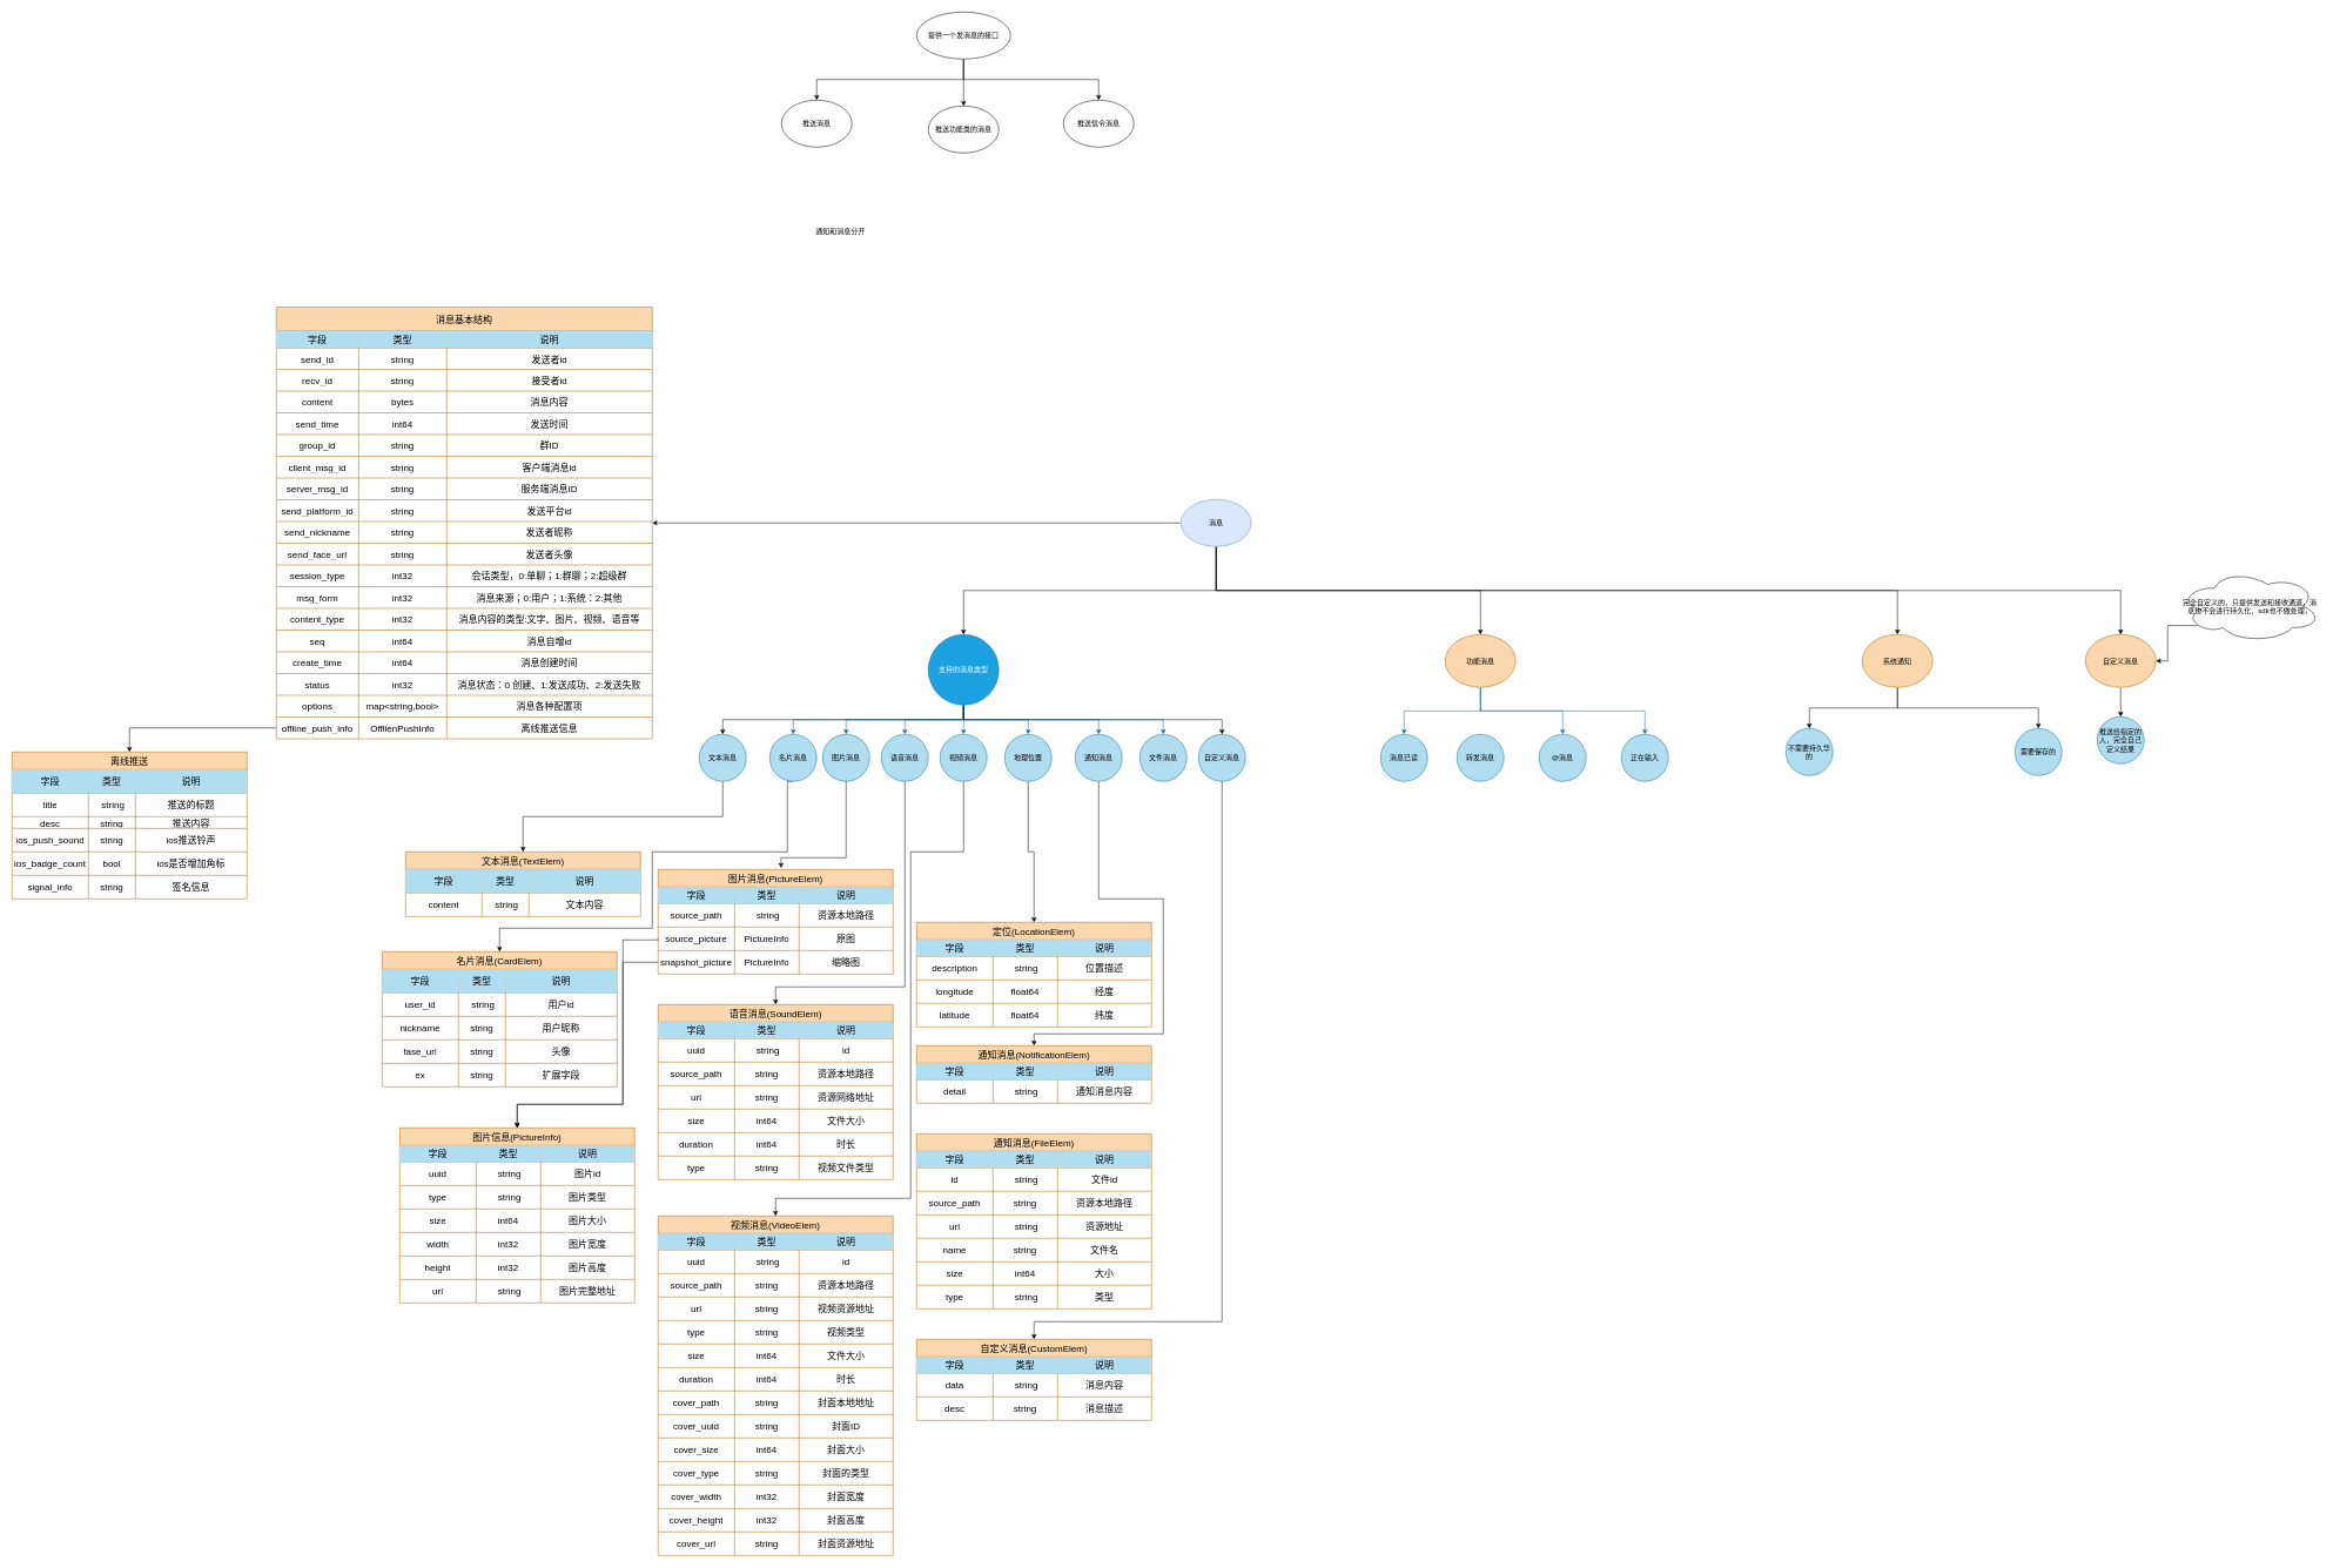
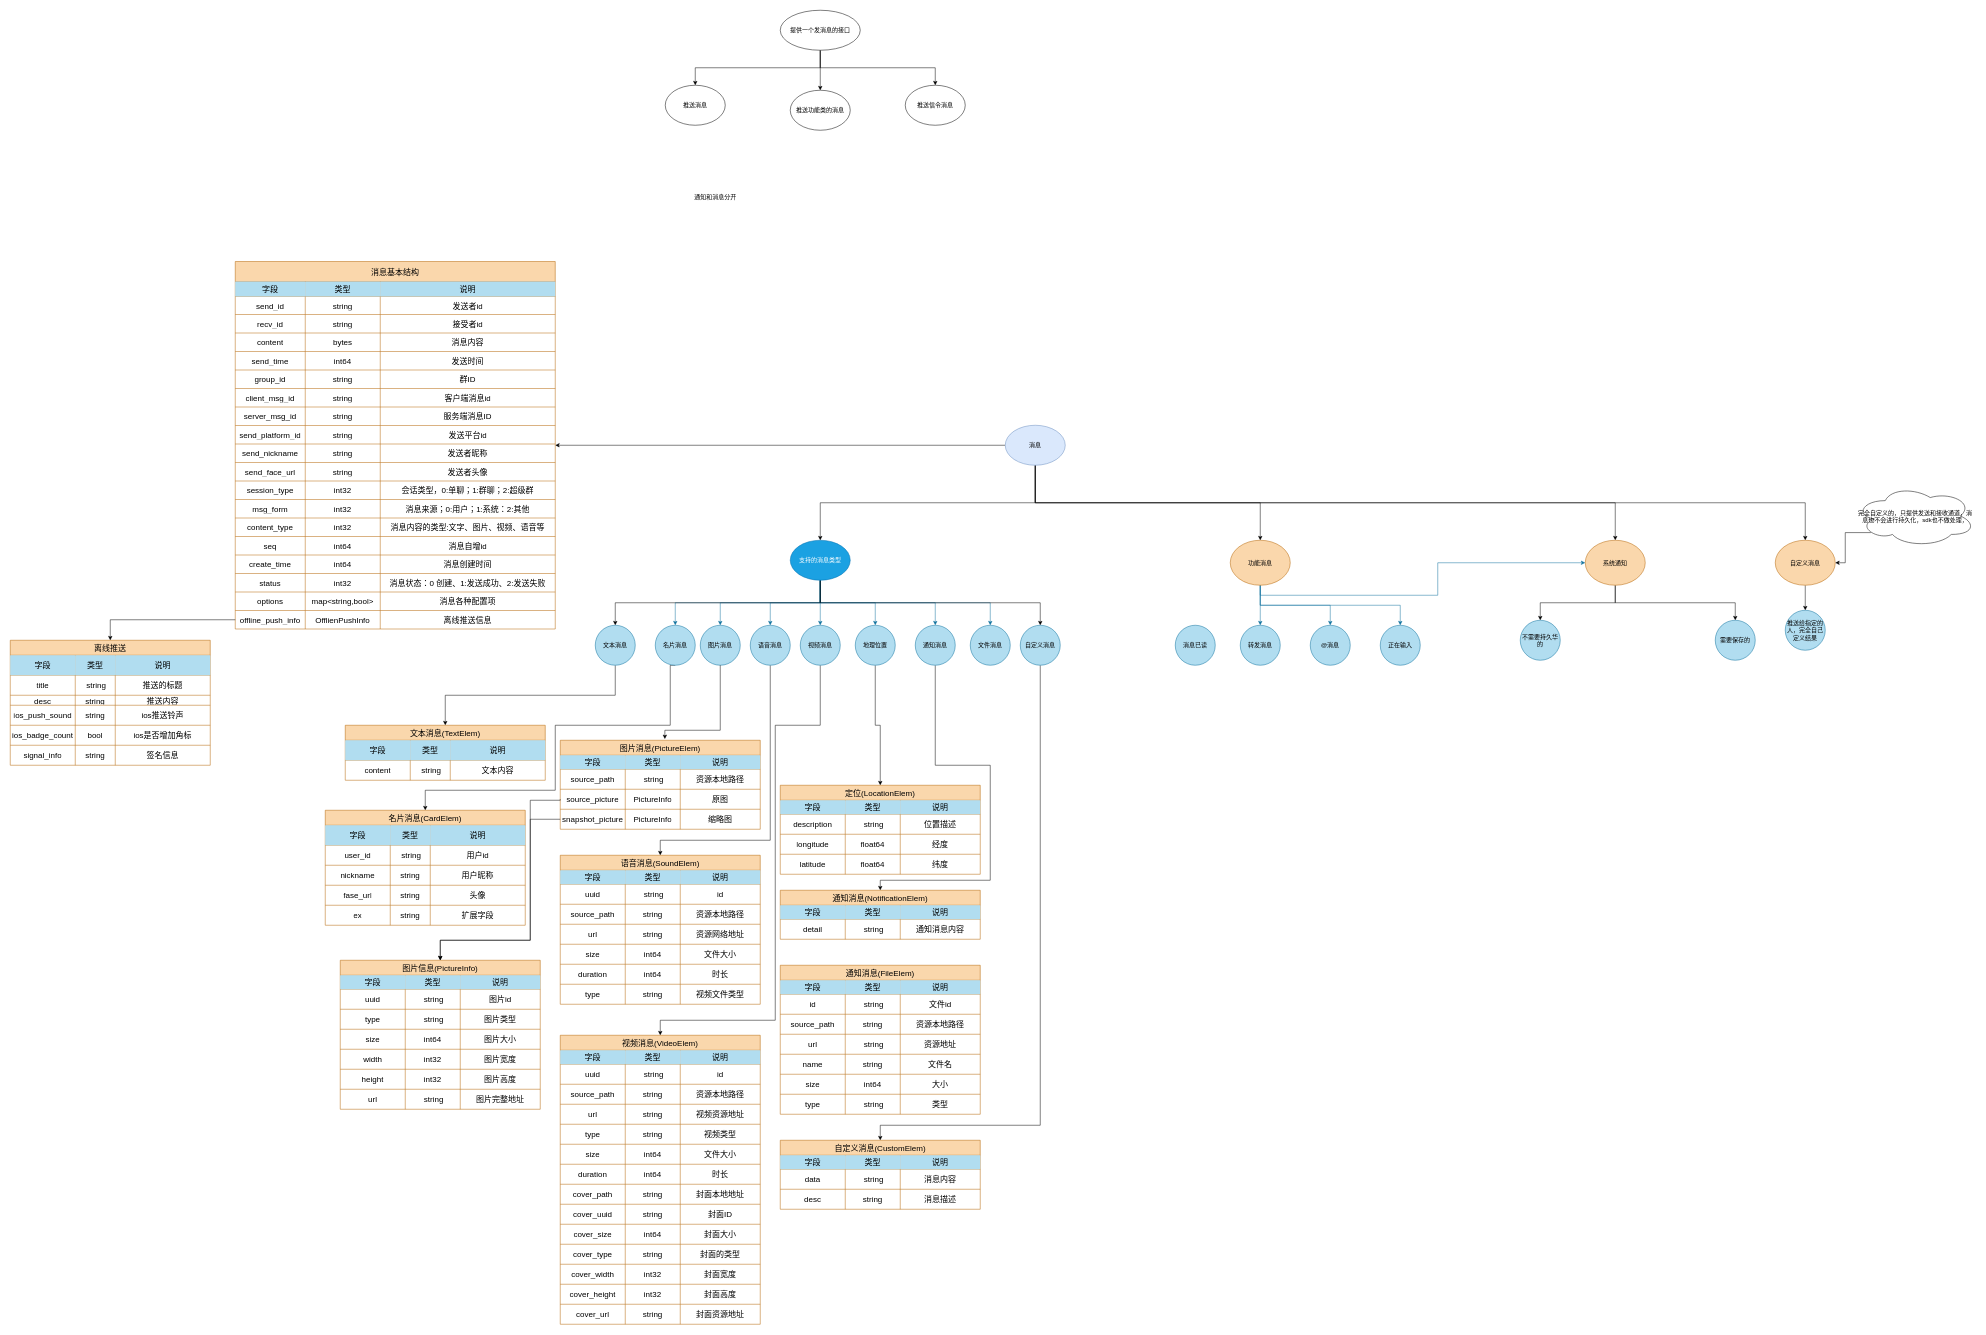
- <mxCell id="11" value="支持的消息类型" style="ellipse;whiteSpace=wrap;html=1;fillColor=#1ba1e2;strokeColor=#006EAF;fontColor=#ffffff;" parent="1" vertex="1"><mxGeometry x="1580" y="1080" width="120" height="120" as="geometry" /></mxCell>
+ <mxCell id="11" value="支持的消息类型" style="ellipse;whiteSpace=wrap;html=1;fillColor=#1ba1e2;strokeColor=#006EAF;fontColor=#ffffff;" parent="1" vertex="1"><mxGeometry x="1580" y="1080" width="120" height="80" as="geometry" /></mxCell>
- <mxCell id="25" style="edgeStyle=orthogonalEdgeStyle;rounded=0;orthogonalLoop=1;jettySize=auto;html=1;exitX=0.5;exitY=1;exitDx=0;exitDy=0;fillColor=#b1ddf0;strokeColor=#10739e;" parent="1" source="29" target="30" edge="1"><mxGeometry relative="1" as="geometry" /></mxCell>
+ <mxCell id="25" style="edgeStyle=orthogonalEdgeStyle;rounded=0;orthogonalLoop=1;jettySize=auto;html=1;exitX=0.5;exitY=1;exitDx=0;exitDy=0;fillColor=#b1ddf0;strokeColor=#10739e;" parent="1" source="29" target="389" edge="1"><mxGeometry relative="1" as="geometry" /></mxCell>
+ <mxCell id="26" style="edgeStyle=orthogonalEdgeStyle;rounded=0;orthogonalLoop=1;jettySize=auto;html=1;exitX=0.5;exitY=1;exitDx=0;exitDy=0;entryX=0.5;entryY=0;entryDx=0;entryDy=0;fillColor=#b1ddf0;strokeColor=#10739e;" parent="1" source="29" target="31" edge="1"><mxGeometry relative="1" as="geometry" /></mxCell>
